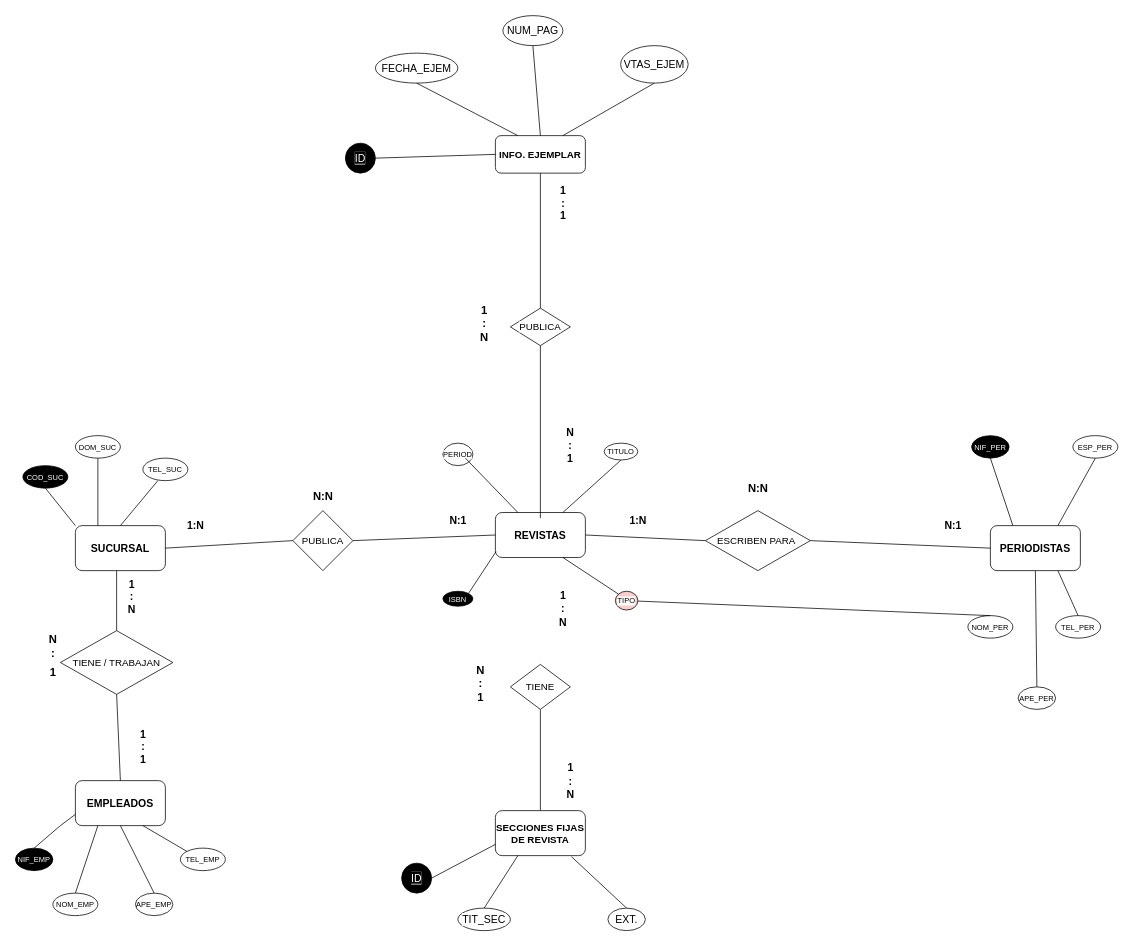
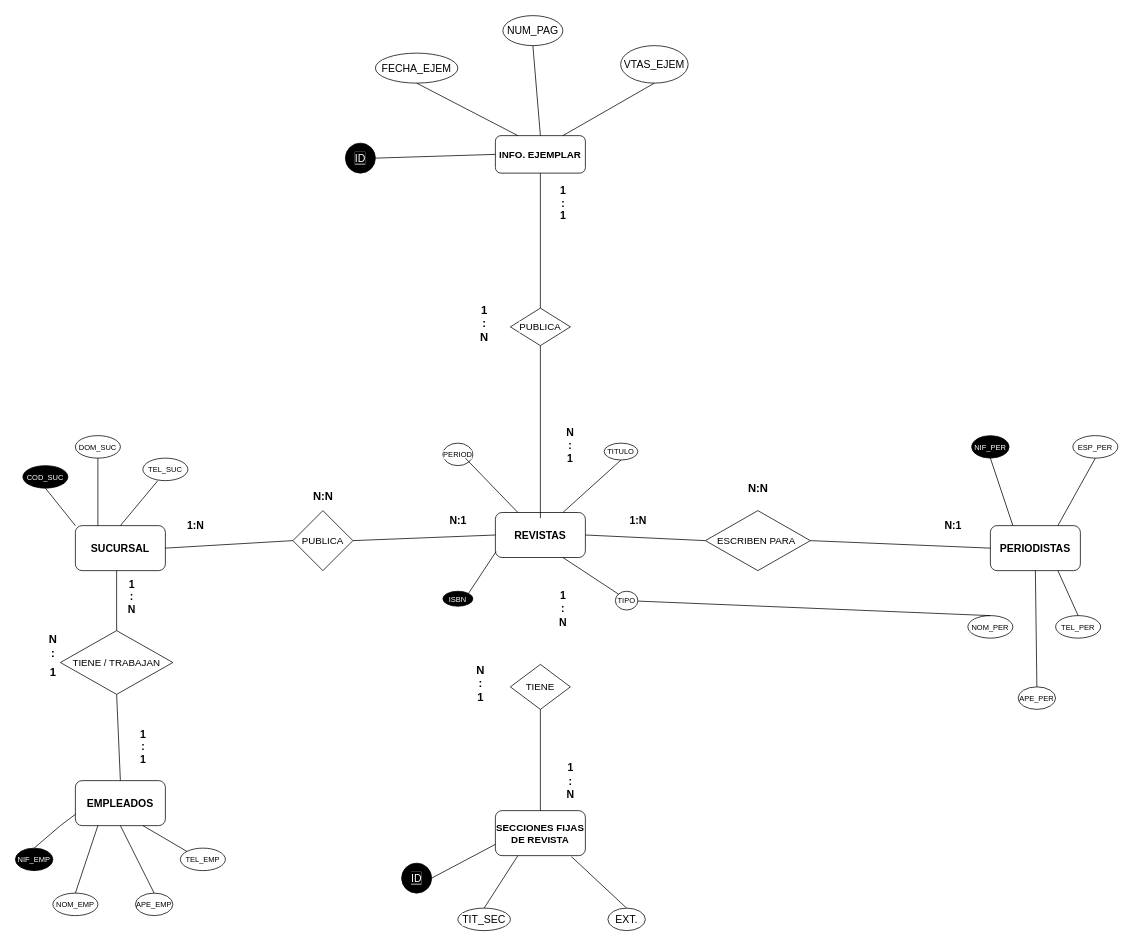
- <mxCell id="23" value="TIPO" style="ellipse;whiteSpace=wrap;html=1;labelBackgroundColor=#FFFFFF;fontSize=10;fontColor=#000000;strokeColor=default;fillColor=#f8cecc;" vertex="1" parent="1"><mxGeometry x="820" y="787.5" width="30" height="25" as="geometry" /></mxCell>
+ <mxCell id="23" value="TIPO" style="ellipse;whiteSpace=wrap;html=1;labelBackgroundColor=#FFFFFF;fontSize=10;fontColor=#000000;strokeColor=default;fillColor=#FFFFFF;" vertex="1" parent="1"><mxGeometry x="820" y="787.5" width="30" height="25" as="geometry" /></mxCell>
